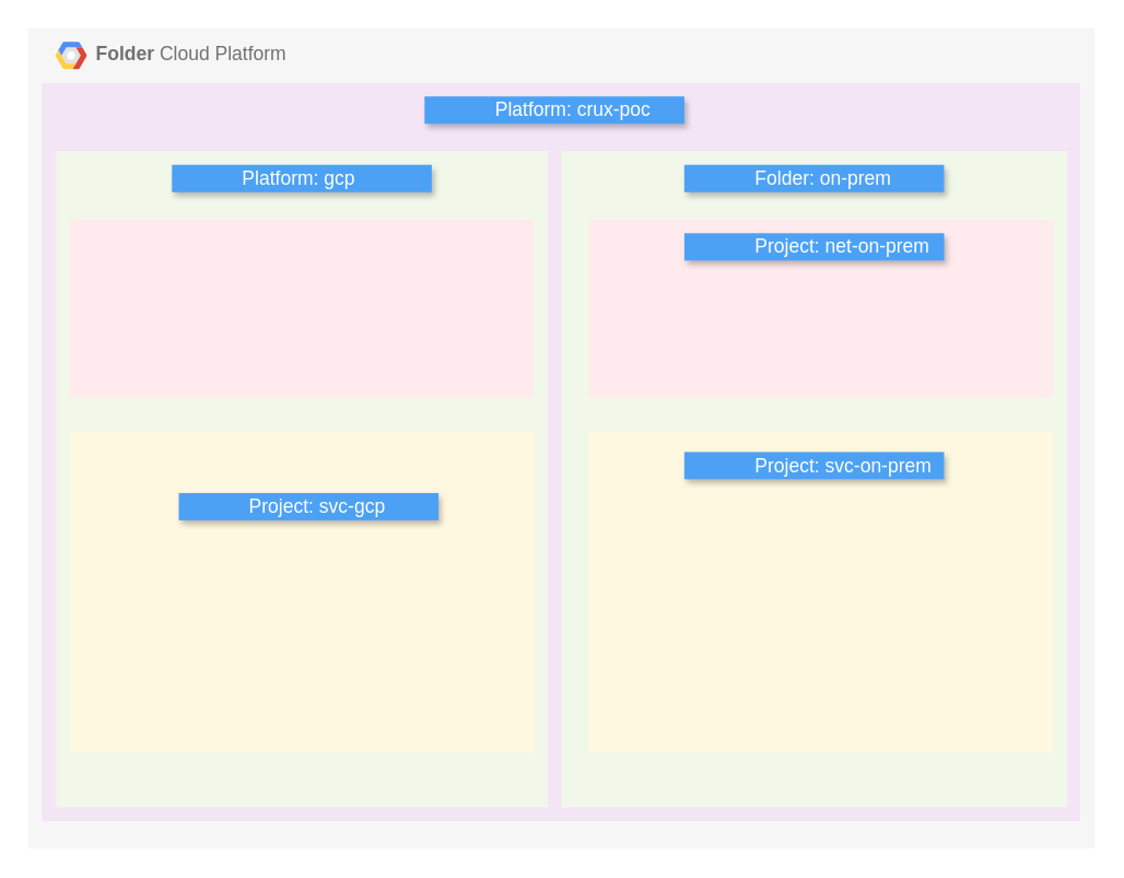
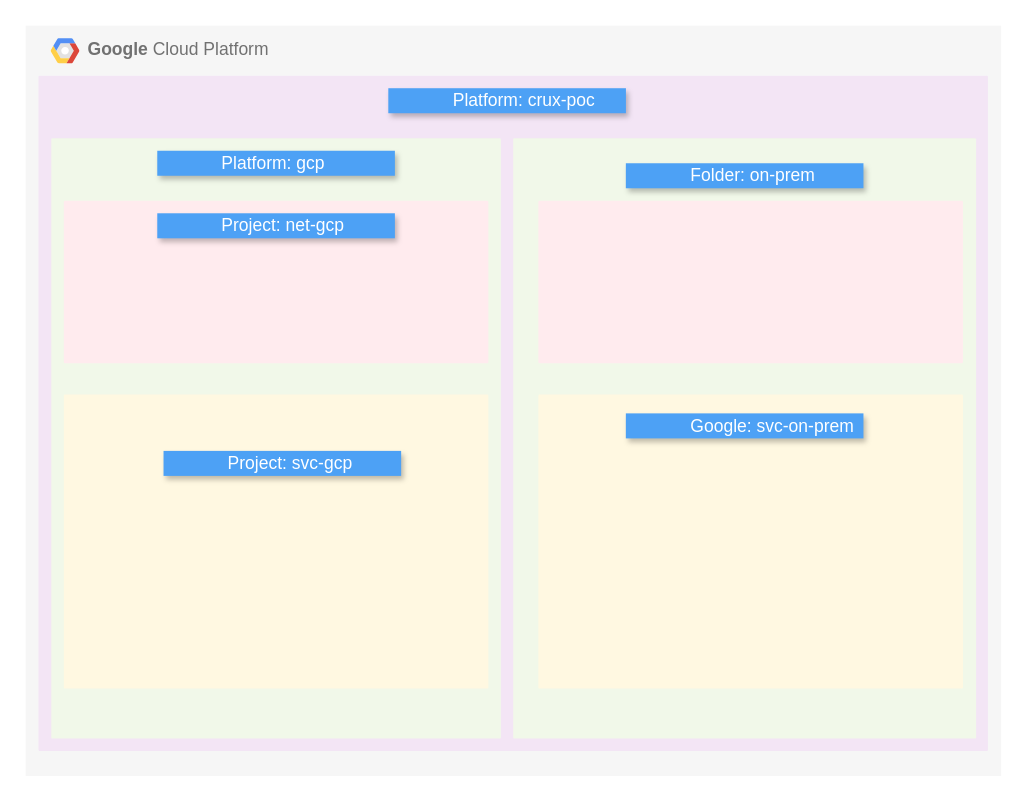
- <mxCell id="2" value="&lt;b&gt;Folder &lt;/b&gt;Cloud Platform" style="fillColor=#F6F6F6;strokeColor=none;shadow=0;gradientColor=none;fontSize=14;align=left;spacing=10;fontColor=#717171;9E9E9E;verticalAlign=top;spacingTop=-4;fontStyle=0;spacingLeft=40;html=1;whiteSpace=wrap;container=0;" parent="1" vertex="1"><mxGeometry x="20" y="20" width="780" height="600" as="geometry" /></mxCell>
+ <mxCell id="2" value="&lt;b&gt;Google &lt;/b&gt;Cloud Platform" style="fillColor=#F6F6F6;strokeColor=none;shadow=0;gradientColor=none;fontSize=14;align=left;spacing=10;fontColor=#717171;9E9E9E;verticalAlign=top;spacingTop=-4;fontStyle=0;spacingLeft=40;html=1;whiteSpace=wrap;container=0;" parent="1" vertex="1"><mxGeometry x="20" y="20" width="780" height="600" as="geometry" /></mxCell>
- <mxCell id="9" value="Folder: on-prem" style="fillColor=#4DA1F5;strokeColor=none;shadow=1;gradientColor=none;fontSize=14;align=left;spacingLeft=50;fontColor=#ffffff;whiteSpace=wrap;html=1;" parent="1" vertex="1"><mxGeometry x="499.93" y="120" width="190" height="20" as="geometry" /></mxCell>
+ <mxCell id="9" value="Folder: on-prem" style="fillColor=#4DA1F5;strokeColor=none;shadow=1;gradientColor=none;fontSize=14;align=left;spacingLeft=50;fontColor=#ffffff;whiteSpace=wrap;html=1;" parent="1" vertex="1"><mxGeometry x="499.93" y="130" width="190" height="20" as="geometry" /></mxCell>
+ <mxCell id="13" value="Project: net-gcp" style="fillColor=#4DA1F5;strokeColor=none;shadow=1;gradientColor=none;fontSize=14;align=left;spacingLeft=50;fontColor=#ffffff;whiteSpace=wrap;html=1;" parent="1" vertex="1"><mxGeometry x="125.26" y="170" width="190" height="20" as="geometry" /></mxCell>
- <mxCell id="14" value="Project: net-on-prem" style="fillColor=#4DA1F5;strokeColor=none;shadow=1;gradientColor=none;fontSize=14;align=left;spacingLeft=50;fontColor=#ffffff;whiteSpace=wrap;html=1;" parent="1" vertex="1"><mxGeometry x="500" y="170" width="190" height="20" as="geometry" /></mxCell>
- <mxCell id="18" value="Project: svc-on-prem" style="fillColor=#4DA1F5;strokeColor=none;shadow=1;gradientColor=none;fontSize=14;align=left;spacingLeft=50;fontColor=#ffffff;whiteSpace=wrap;html=1;" parent="1" vertex="1"><mxGeometry x="499.93" y="330" width="190" height="20" as="geometry" /></mxCell>
+ <mxCell id="18" value="Google: svc-on-prem" style="fillColor=#4DA1F5;strokeColor=none;shadow=1;gradientColor=none;fontSize=14;align=left;spacingLeft=50;fontColor=#ffffff;whiteSpace=wrap;html=1;" parent="1" vertex="1"><mxGeometry x="499.93" y="330" width="190" height="20" as="geometry" /></mxCell>
